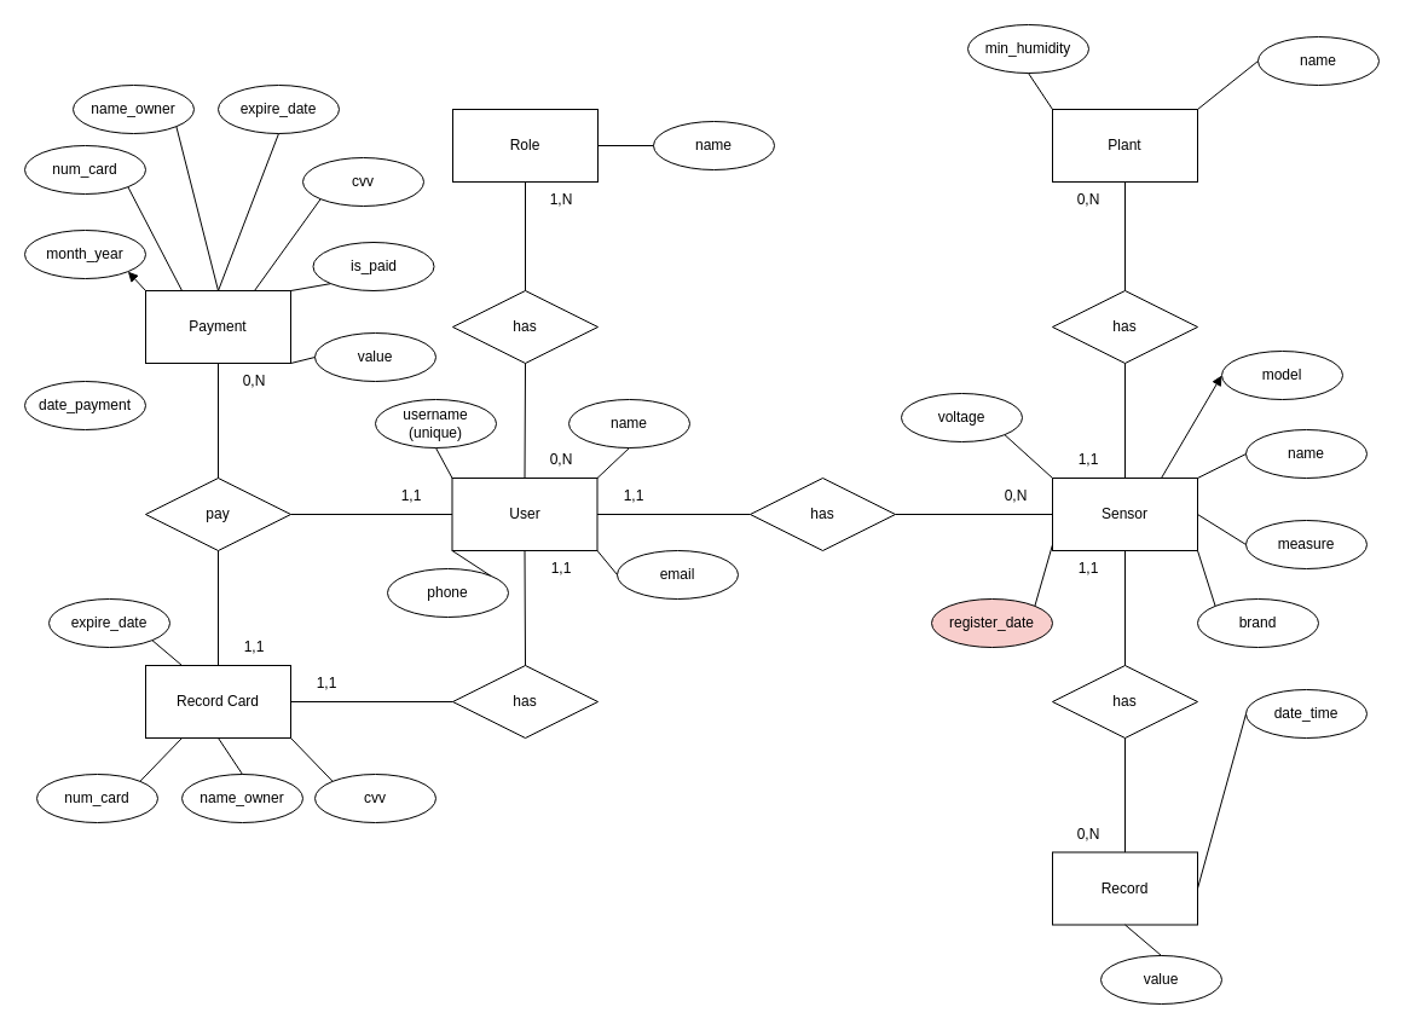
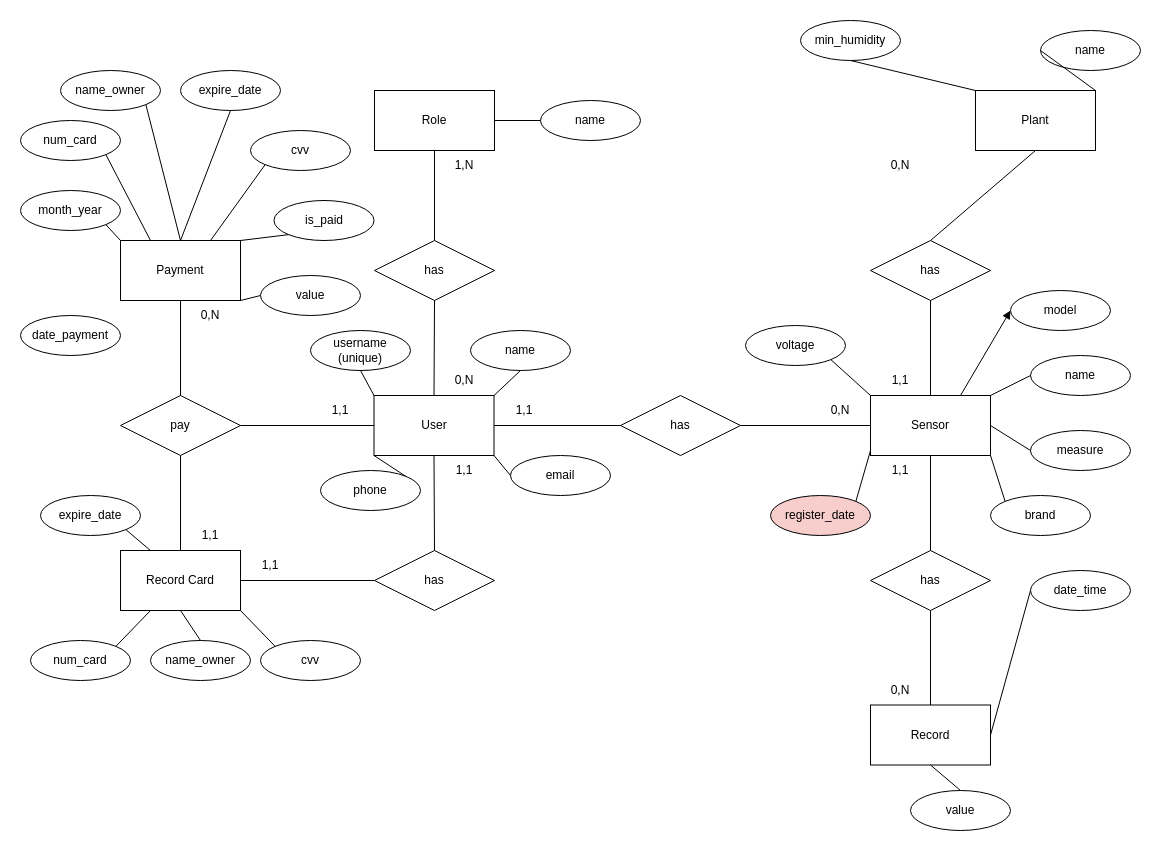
- <mxCell id="4" value="Plant" style="rounded=0;whiteSpace=wrap;html=1;" parent="1" vertex="1"><mxGeometry x="870" y="90" width="120" height="60" as="geometry" /></mxCell>
+ <mxCell id="4" value="Plant" style="rounded=0;whiteSpace=wrap;html=1;" parent="1" vertex="1"><mxGeometry x="975" y="90" width="120" height="60" as="geometry" /></mxCell>
- <mxCell id="48" value="is_paid" style="ellipse;whiteSpace=wrap;html=1;align=center;" parent="1" vertex="1"><mxGeometry x="258.5" y="200" width="100" height="40" as="geometry" /></mxCell>
+ <mxCell id="48" value="is_paid" style="ellipse;whiteSpace=wrap;html=1;align=center;" parent="1" vertex="1"><mxGeometry x="273.5" y="200" width="100" height="40" as="geometry" /></mxCell>
- <mxCell id="49" value="" style="endArrow=block;html=1;rounded=0;exitX=0;exitY=0;exitDx=0;exitDy=0;entryX=1;entryY=1;entryDx=0;entryDy=0;" parent="1" source="6" target="46" edge="1"><mxGeometry relative="1" as="geometry"><mxPoint x="190" y="405" as="sourcePoint" /><mxPoint x="190" y="310" as="targetPoint" /></mxGeometry></mxCell>
+ <mxCell id="49" value="" style="endArrow=none;html=1;rounded=0;exitX=0;exitY=0;exitDx=0;exitDy=0;entryX=1;entryY=1;entryDx=0;entryDy=0;" parent="1" source="6" target="46" edge="1"><mxGeometry relative="1" as="geometry"><mxPoint x="190" y="405" as="sourcePoint" /><mxPoint x="190" y="310" as="targetPoint" /></mxGeometry></mxCell>
